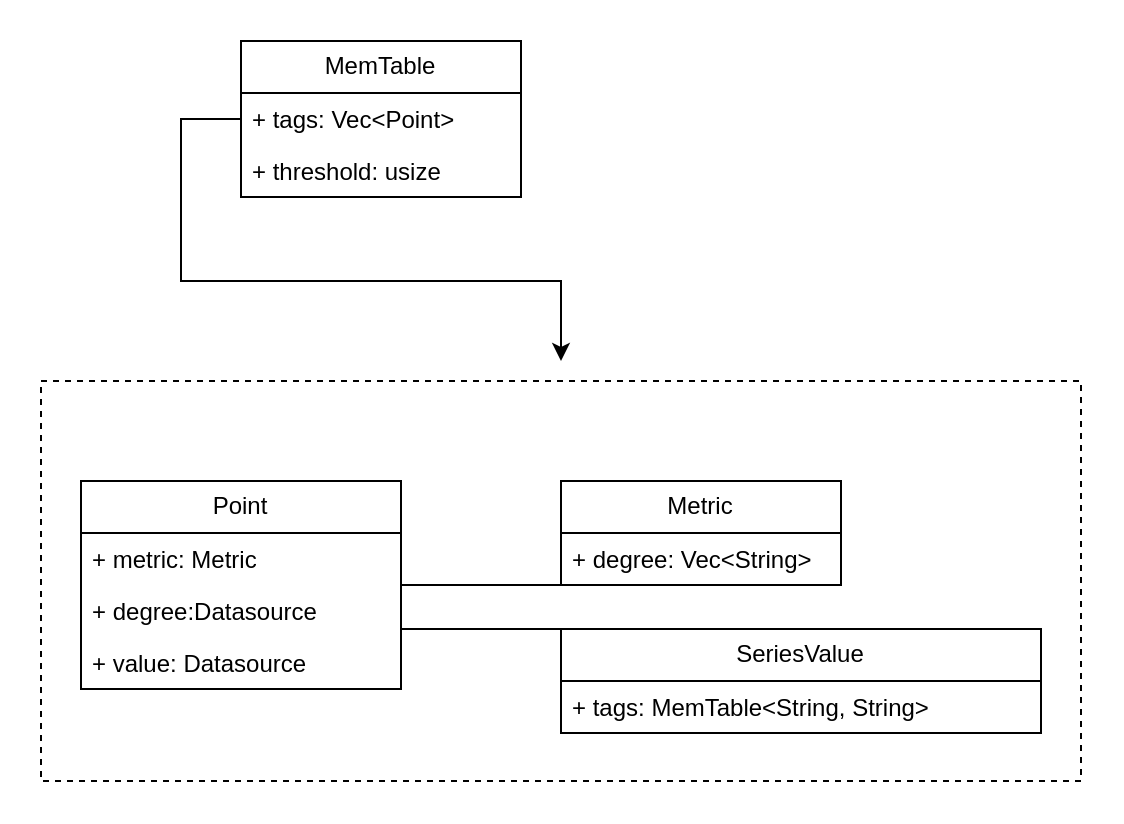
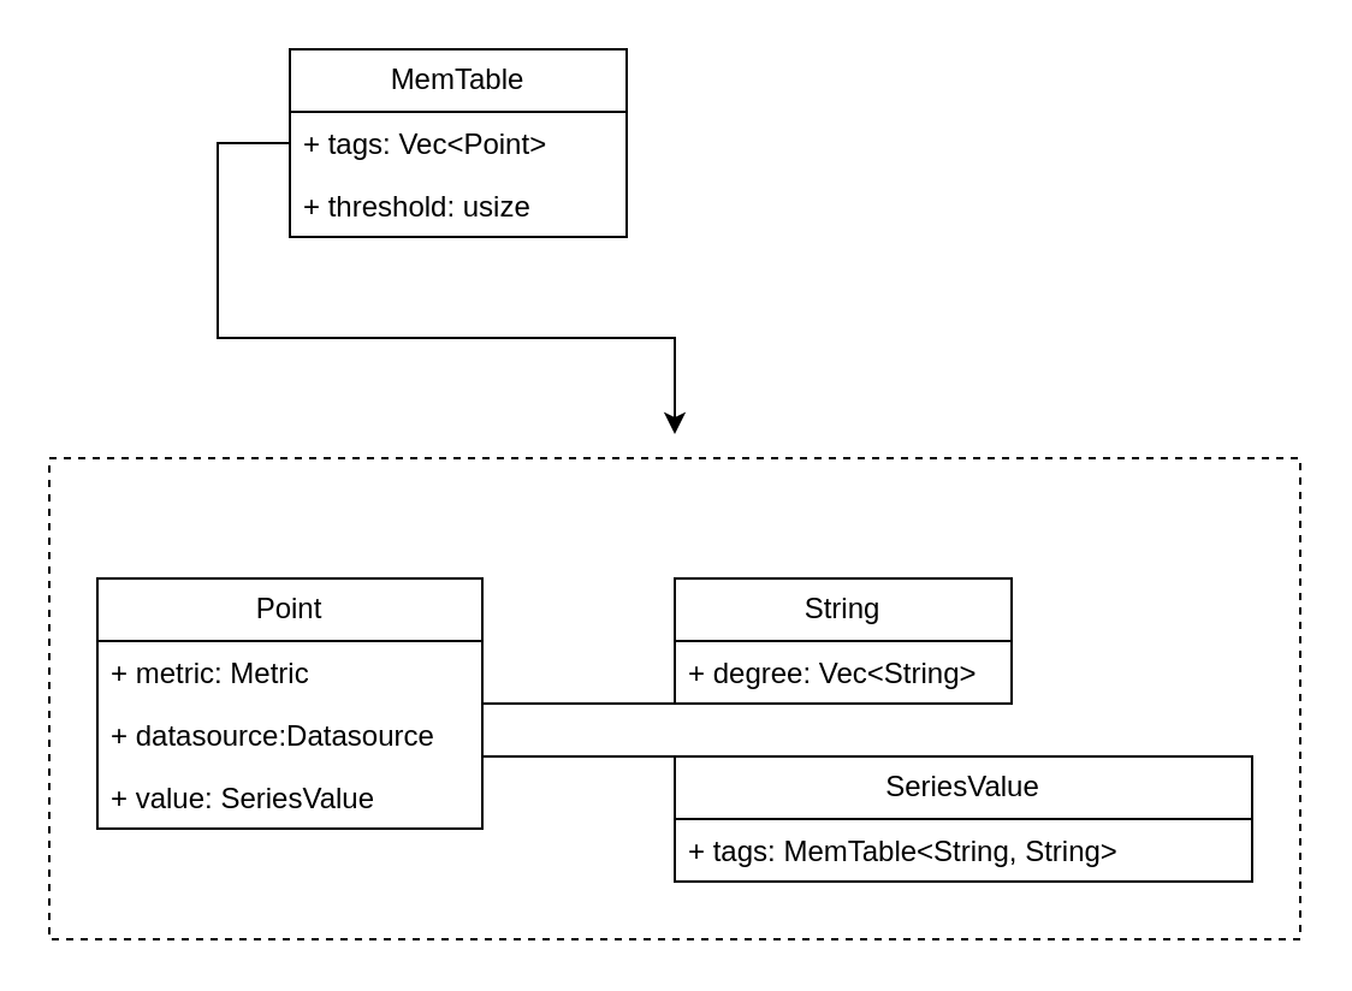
- <mxCell id="7" value="Metric" style="swimlane;fontStyle=0;childLayout=stackLayout;horizontal=1;startSize=26;fillColor=none;horizontalStack=0;resizeParent=1;resizeParentMax=0;resizeLast=0;collapsible=1;marginBottom=0;whiteSpace=wrap;html=1;" vertex="1" parent="1"><mxGeometry x="280" y="240" width="140" height="52" as="geometry" /></mxCell>
+ <mxCell id="7" value="String" style="swimlane;fontStyle=0;childLayout=stackLayout;horizontal=1;startSize=26;fillColor=none;horizontalStack=0;resizeParent=1;resizeParentMax=0;resizeLast=0;collapsible=1;marginBottom=0;whiteSpace=wrap;html=1;" vertex="1" parent="1"><mxGeometry x="280" y="240" width="140" height="52" as="geometry" /></mxCell>
- <mxCell id="5" value="+ degree:Datasource" style="text;strokeColor=none;fillColor=none;align=left;verticalAlign=top;spacingLeft=4;spacingRight=4;overflow=hidden;rotatable=0;points=[[0,0.5],[1,0.5]];portConstraint=eastwest;whiteSpace=wrap;html=1;" vertex="1" parent="3"><mxGeometry y="52" width="160" height="26" as="geometry" /></mxCell>
+ <mxCell id="5" value="+ datasource:Datasource" style="text;strokeColor=none;fillColor=none;align=left;verticalAlign=top;spacingLeft=4;spacingRight=4;overflow=hidden;rotatable=0;points=[[0,0.5],[1,0.5]];portConstraint=eastwest;whiteSpace=wrap;html=1;" vertex="1" parent="3"><mxGeometry y="52" width="160" height="26" as="geometry" /></mxCell>
- <mxCell id="6" value="+ value: Datasource" style="text;strokeColor=none;fillColor=none;align=left;verticalAlign=top;spacingLeft=4;spacingRight=4;overflow=hidden;rotatable=0;points=[[0,0.5],[1,0.5]];portConstraint=eastwest;whiteSpace=wrap;html=1;" vertex="1" parent="3"><mxGeometry y="78" width="160" height="26" as="geometry" /></mxCell>
+ <mxCell id="6" value="+ value: SeriesValue" style="text;strokeColor=none;fillColor=none;align=left;verticalAlign=top;spacingLeft=4;spacingRight=4;overflow=hidden;rotatable=0;points=[[0,0.5],[1,0.5]];portConstraint=eastwest;whiteSpace=wrap;html=1;" vertex="1" parent="3"><mxGeometry y="78" width="160" height="26" as="geometry" /></mxCell>
